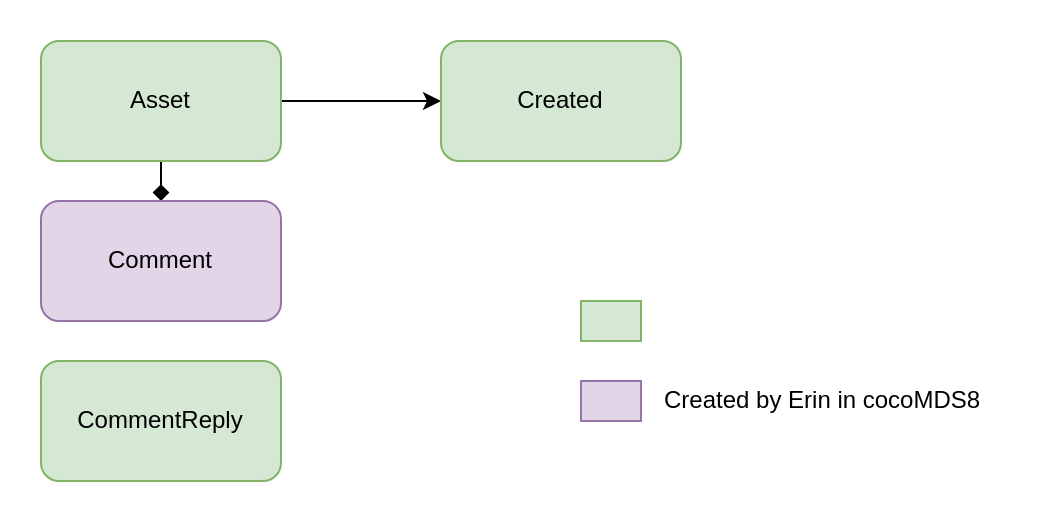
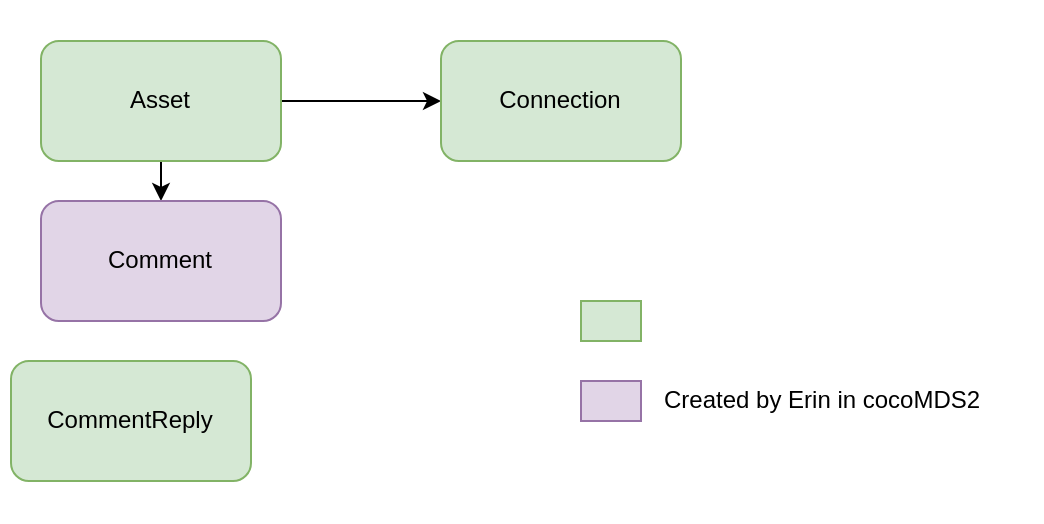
- <mxCell id="5" value="Created" style="rounded=1;whiteSpace=wrap;html=1;fillColor=#d5e8d4;strokeColor=#82b366;" parent="1" vertex="1"><mxGeometry x="220" y="20" width="120" height="60" as="geometry" /></mxCell>
+ <mxCell id="5" value="Connection" style="rounded=1;whiteSpace=wrap;html=1;fillColor=#d5e8d4;strokeColor=#82b366;" parent="1" vertex="1"><mxGeometry x="220" y="20" width="120" height="60" as="geometry" /></mxCell>
- <mxCell id="3" style="edgeStyle=orthogonalEdgeStyle;rounded=0;orthogonalLoop=1;jettySize=auto;html=1;exitX=0.5;exitY=1;exitDx=0;exitDy=0;entryX=0.5;entryY=0;entryDx=0;entryDy=0;endArrow=diamond;" parent="1" source="4" target="6" edge="1"><mxGeometry relative="1" as="geometry" /></mxCell>
+ <mxCell id="3" style="edgeStyle=orthogonalEdgeStyle;rounded=0;orthogonalLoop=1;jettySize=auto;html=1;exitX=0.5;exitY=1;exitDx=0;exitDy=0;entryX=0.5;entryY=0;entryDx=0;entryDy=0;" parent="1" source="4" target="6" edge="1"><mxGeometry relative="1" as="geometry" /></mxCell>
- <mxCell id="10" value="Created by Erin in cocoMDS8" style="text;html=1;resizable=0;points=[];autosize=1;align=left;verticalAlign=top;spacingTop=-4;" parent="1" vertex="1"><mxGeometry x="330" y="190" width="170" height="20" as="geometry" /></mxCell>
+ <mxCell id="10" value="Created by Erin in cocoMDS2" style="text;html=1;resizable=0;points=[];autosize=1;align=left;verticalAlign=top;spacingTop=-4;" parent="1" vertex="1"><mxGeometry x="330" y="190" width="170" height="20" as="geometry" /></mxCell>
- <mxCell id="7" value="CommentReply" style="rounded=1;whiteSpace=wrap;html=1;fillColor=#d5e8d4;strokeColor=#82b366;" parent="1" vertex="1"><mxGeometry x="20" y="180" width="120" height="60" as="geometry" /></mxCell>
+ <mxCell id="7" value="CommentReply" style="rounded=1;whiteSpace=wrap;html=1;fillColor=#d5e8d4;strokeColor=#82b366;" parent="1" vertex="1"><mxGeometry x="5" y="180" width="120" height="60" as="geometry" /></mxCell>
